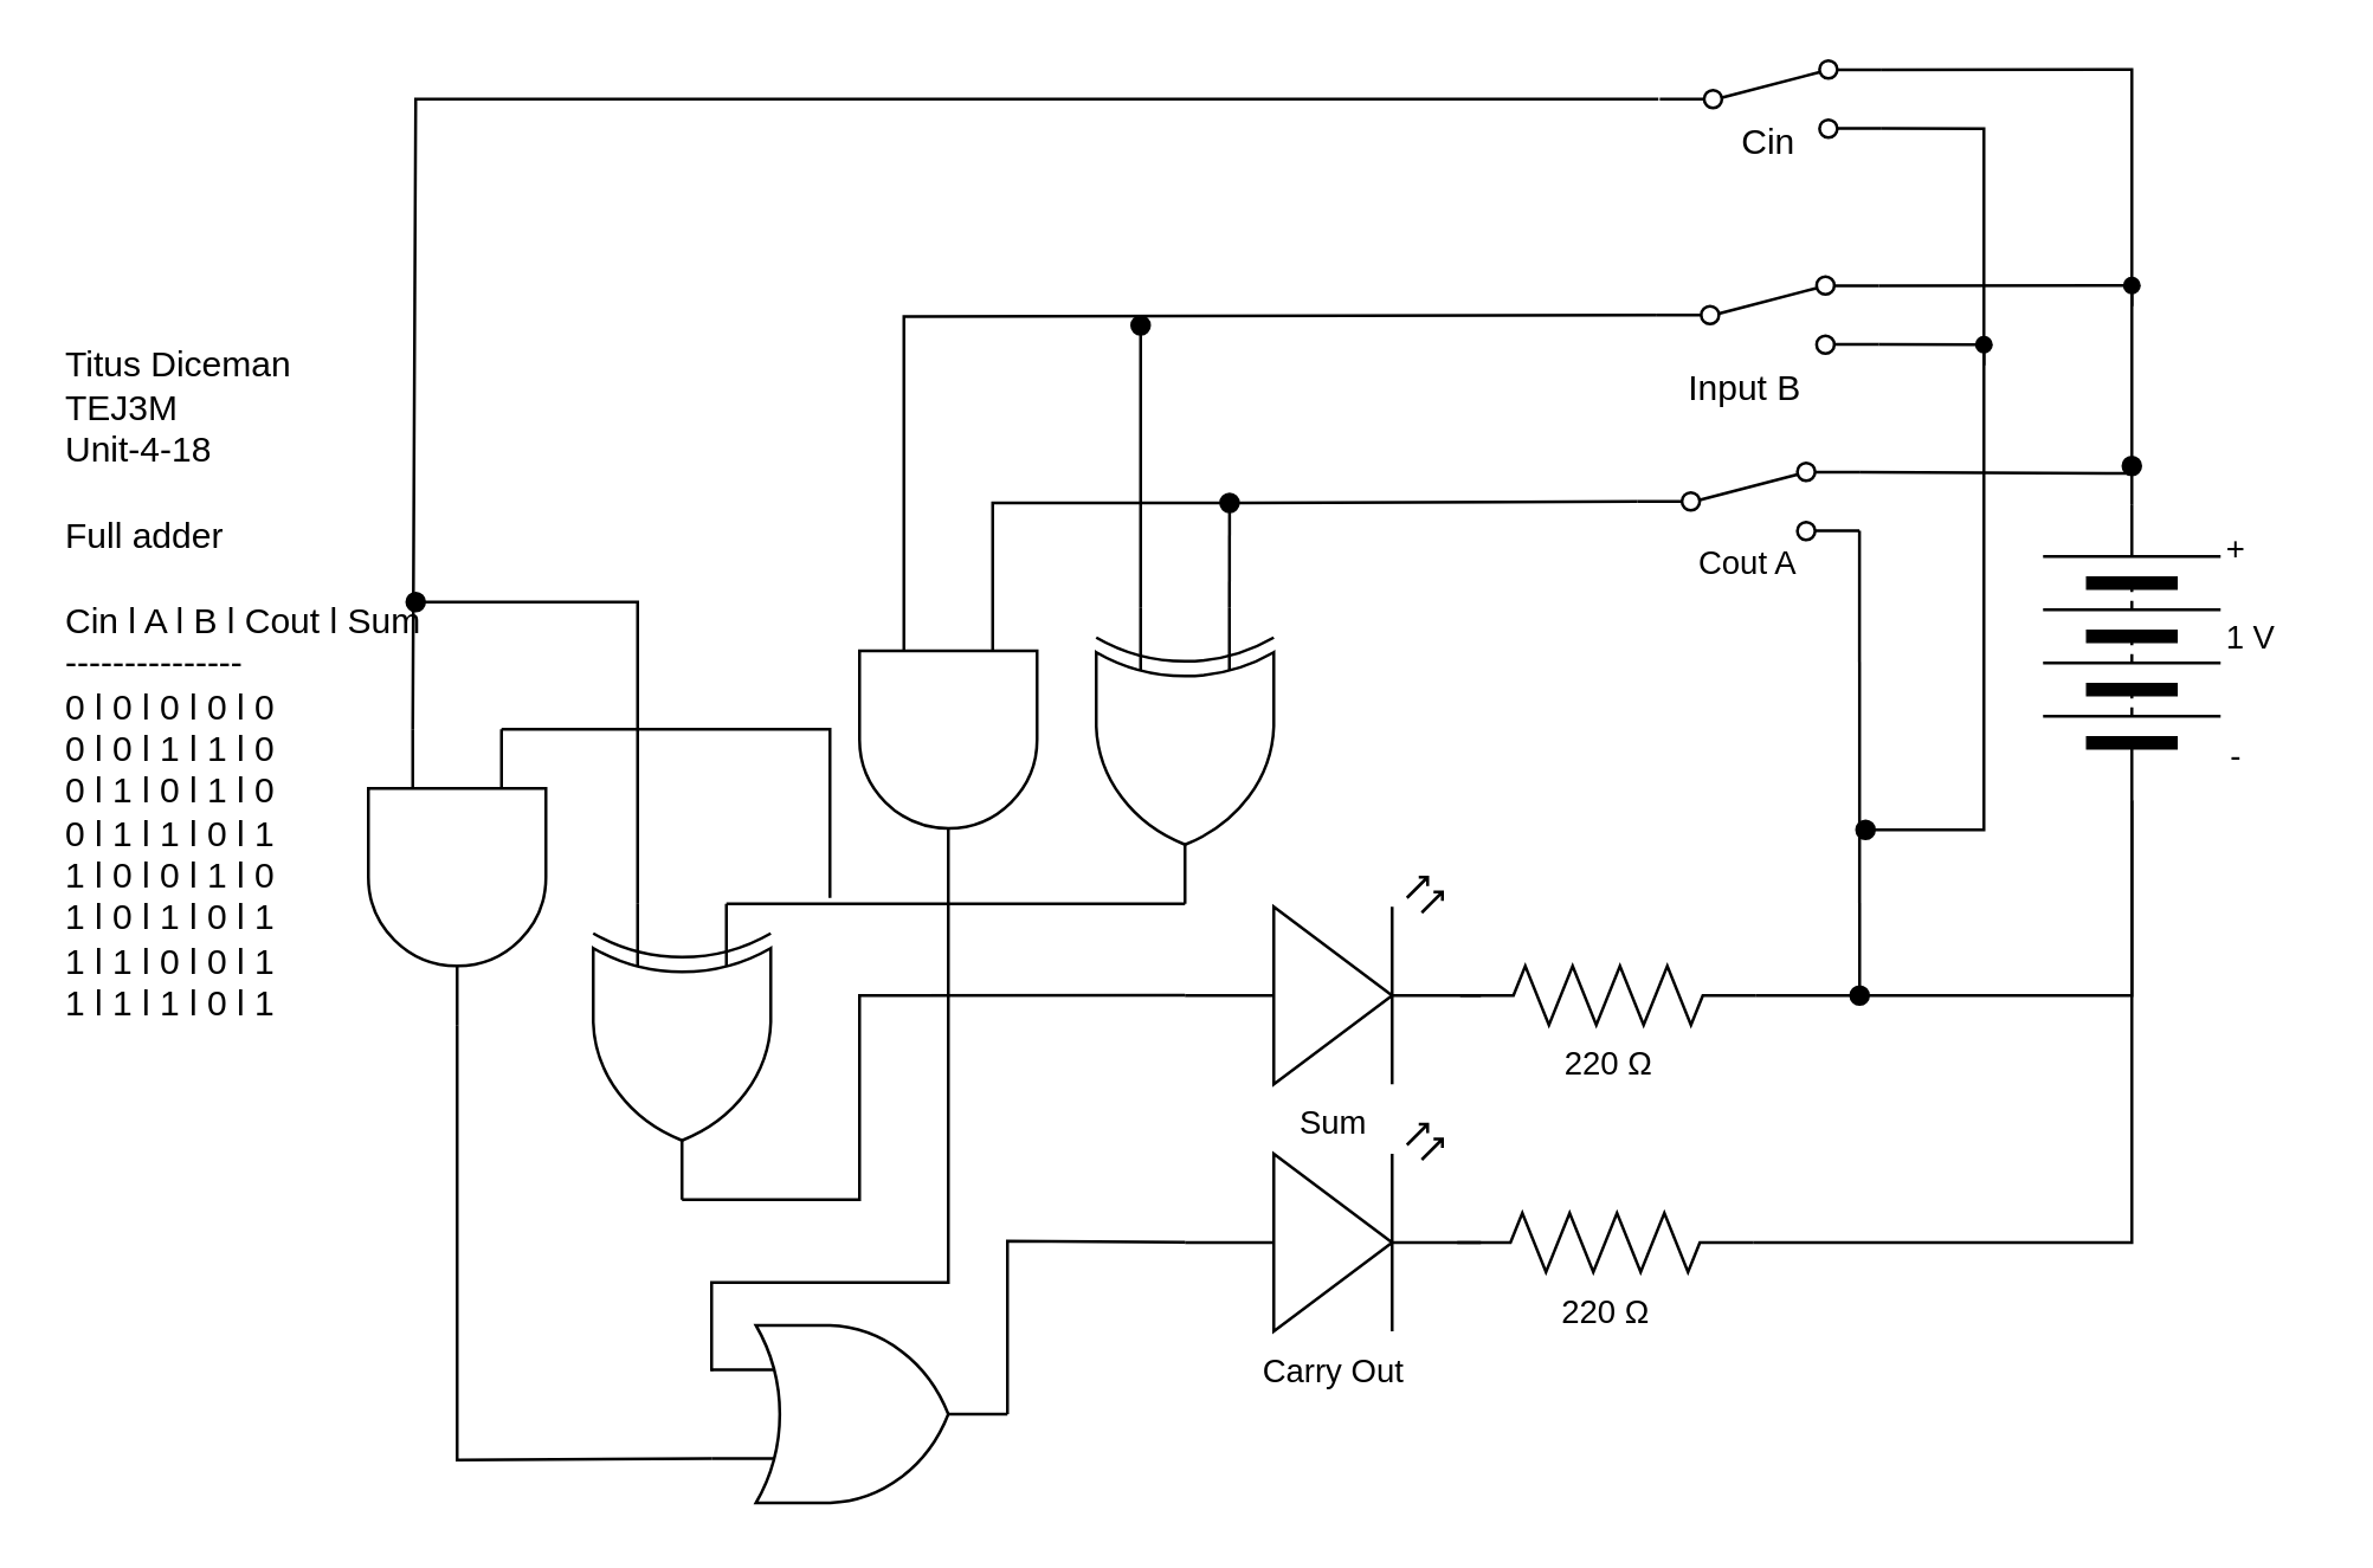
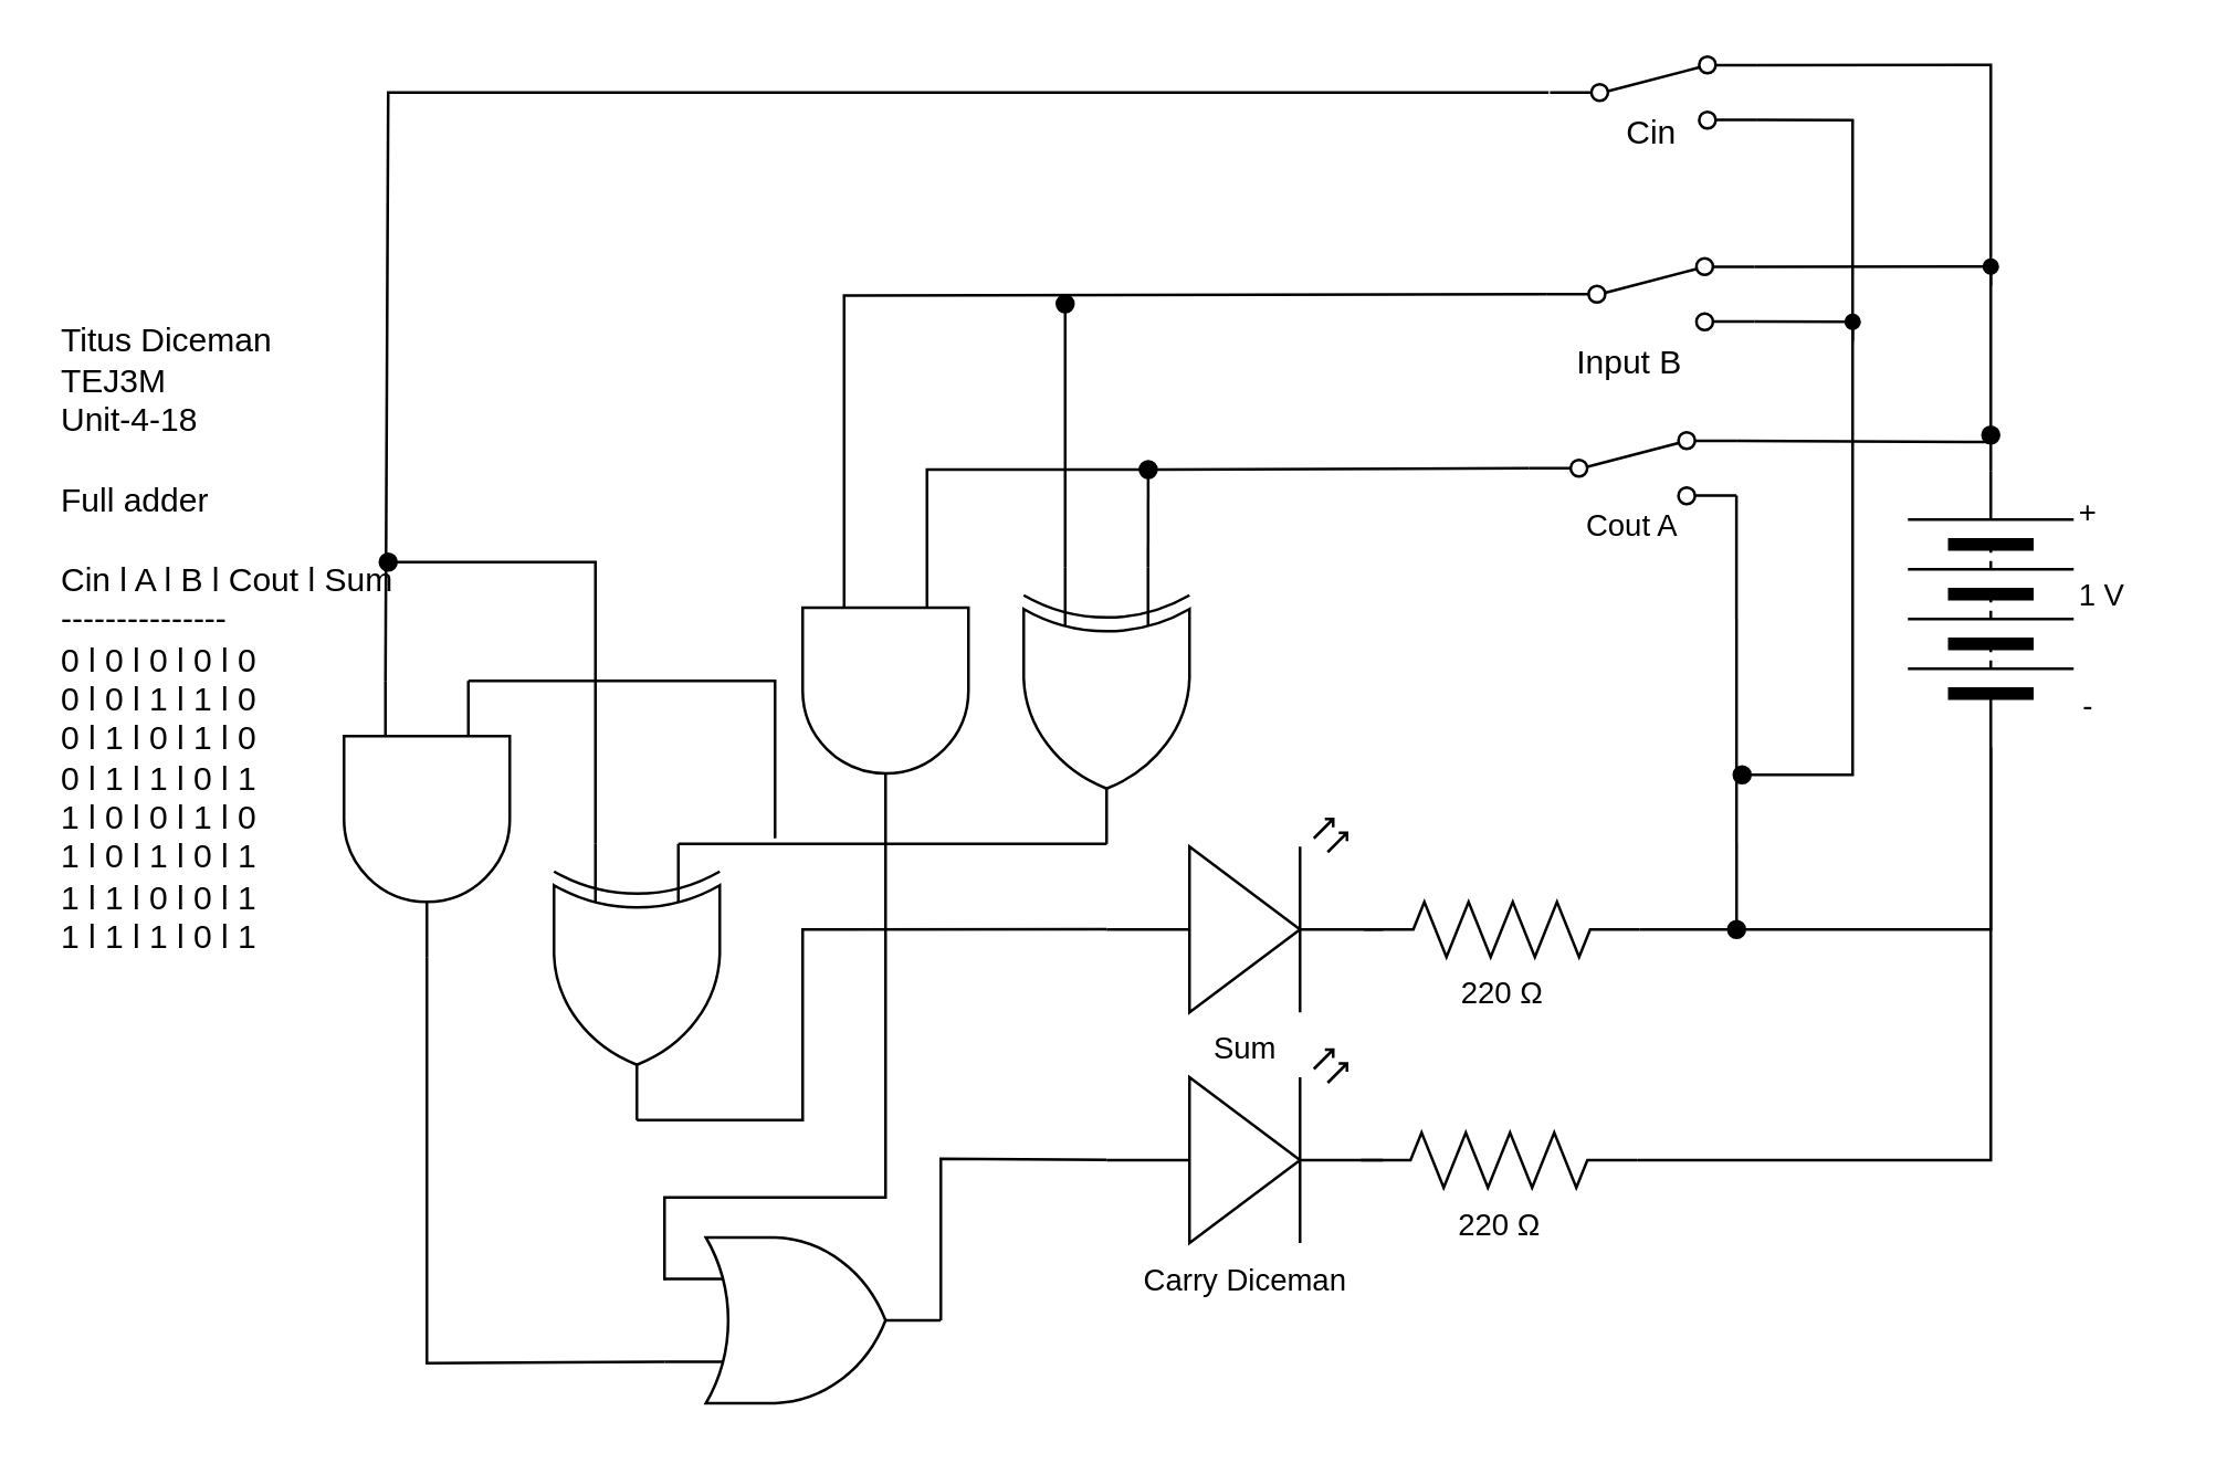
- <mxCell id="22" value="Carry Out" style="verticalLabelPosition=bottom;shadow=0;dashed=0;align=center;html=1;verticalAlign=top;shape=mxgraph.electrical.opto_electronics.led_2;pointerEvents=1;fontFamily=Helvetica;fontSize=11;fontColor=default;" parent="1" vertex="1"><mxGeometry x="400" y="379.5" width="100" height="70" as="geometry" /></mxCell>
+ <mxCell id="22" value="Carry Diceman" style="verticalLabelPosition=bottom;shadow=0;dashed=0;align=center;html=1;verticalAlign=top;shape=mxgraph.electrical.opto_electronics.led_2;pointerEvents=1;fontFamily=Helvetica;fontSize=11;fontColor=default;" parent="1" vertex="1"><mxGeometry x="400" y="379.5" width="100" height="70" as="geometry" /></mxCell>
